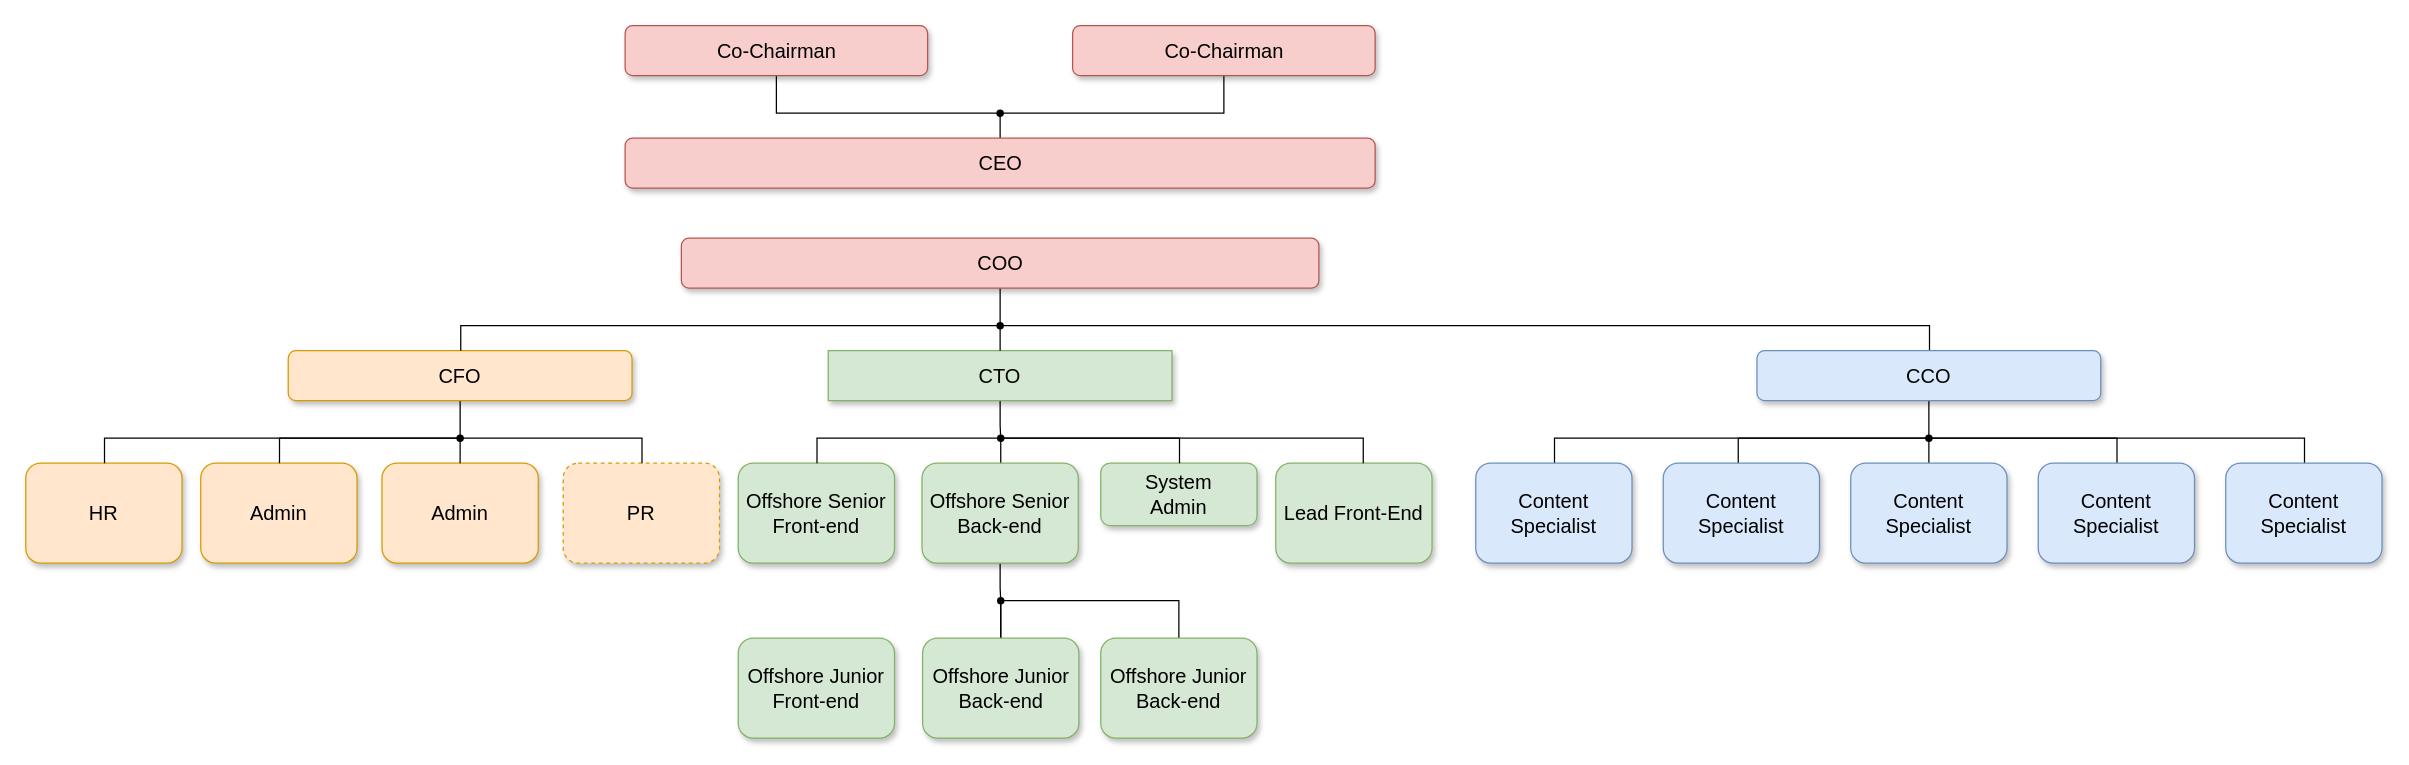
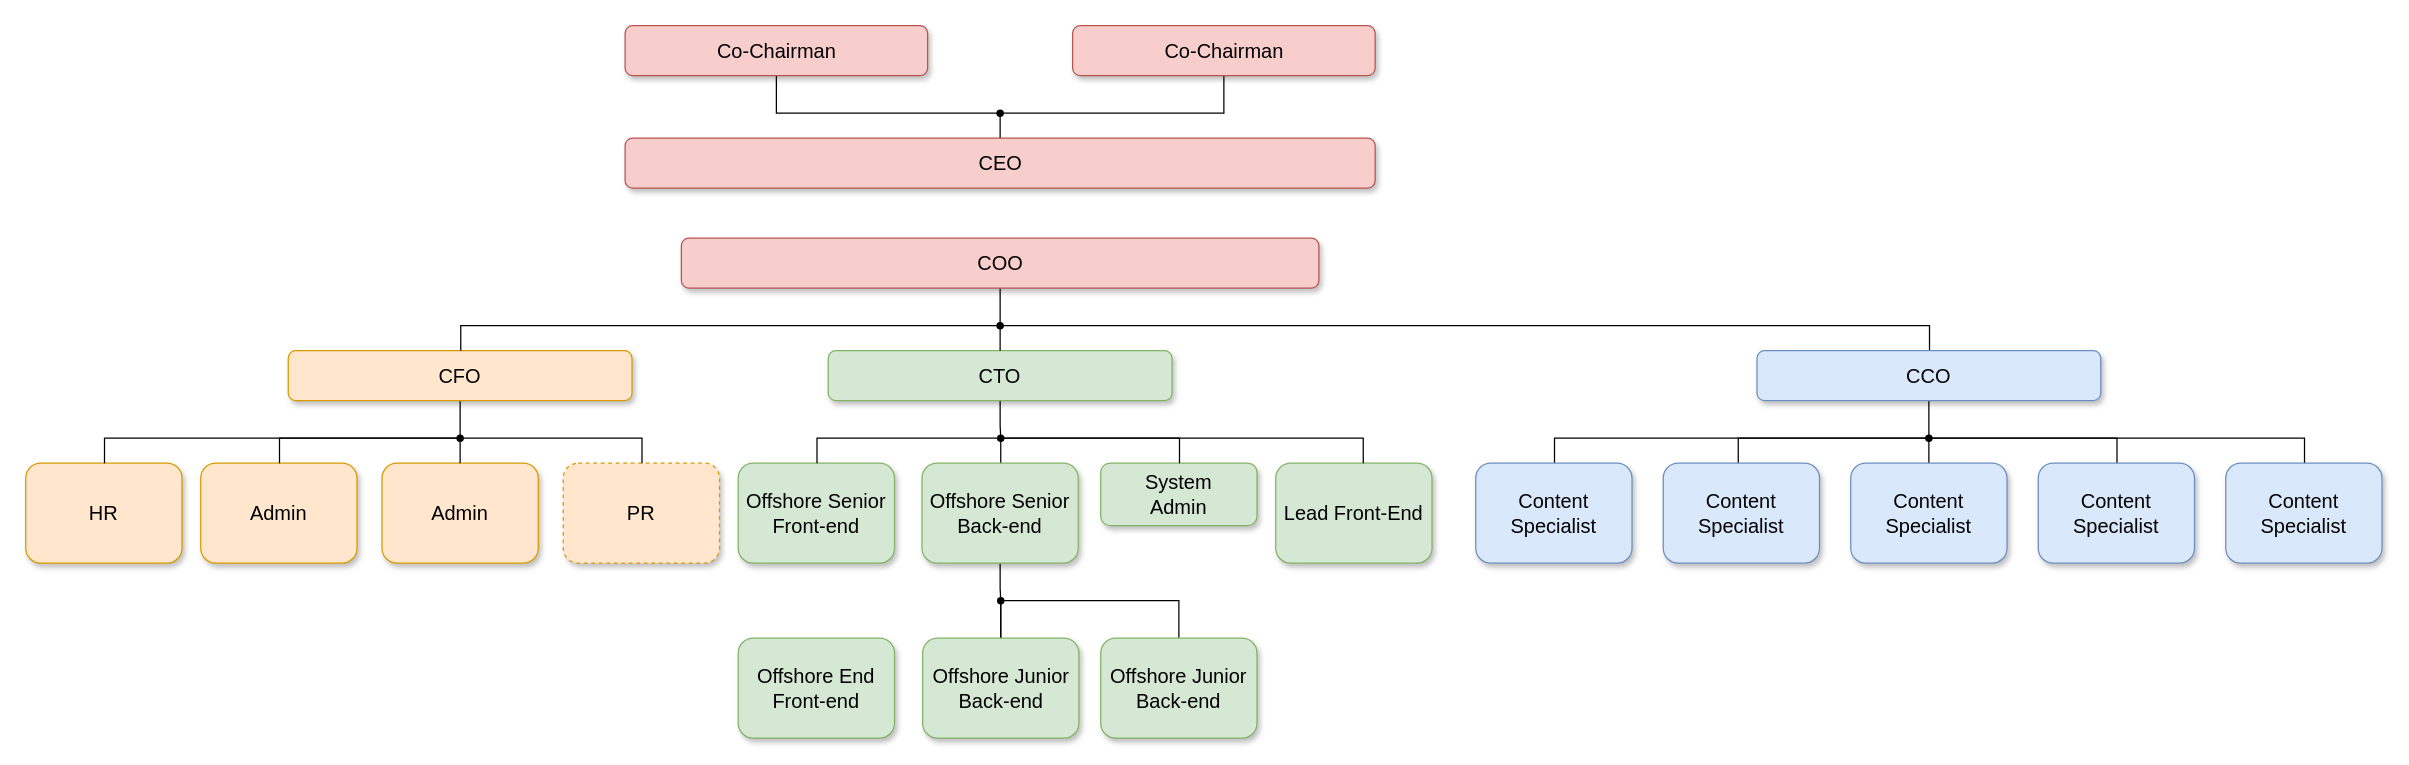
- <mxCell id="21" value="CTO" style="whiteSpace=wrap;html=1;shadow=1;strokeWidth=1;fontSize=16;align=center;fillColor=#d5e8d4;strokeColor=#82b366;rounded=0;" parent="1" vertex="1"><mxGeometry x="662" y="280" width="275" height="40" as="geometry" /></mxCell>
+ <mxCell id="21" value="CTO" style="whiteSpace=wrap;html=1;rounded=1;shadow=1;strokeWidth=1;fontSize=16;align=center;fillColor=#d5e8d4;strokeColor=#82b366;" parent="1" vertex="1"><mxGeometry x="662" y="280" width="275" height="40" as="geometry" /></mxCell>
- <mxCell id="42" value="Offshore Junior Front-end" style="whiteSpace=wrap;html=1;rounded=1;shadow=1;strokeWidth=1;fontSize=16;align=center;fillColor=#d5e8d4;strokeColor=#82b366;" parent="1" vertex="1"><mxGeometry x="590" y="510" width="125" height="80" as="geometry" /></mxCell>
+ <mxCell id="42" value="Offshore End Front-end" style="whiteSpace=wrap;html=1;rounded=1;shadow=1;strokeWidth=1;fontSize=16;align=center;fillColor=#d5e8d4;strokeColor=#82b366;" parent="1" vertex="1"><mxGeometry x="590" y="510" width="125" height="80" as="geometry" /></mxCell>
